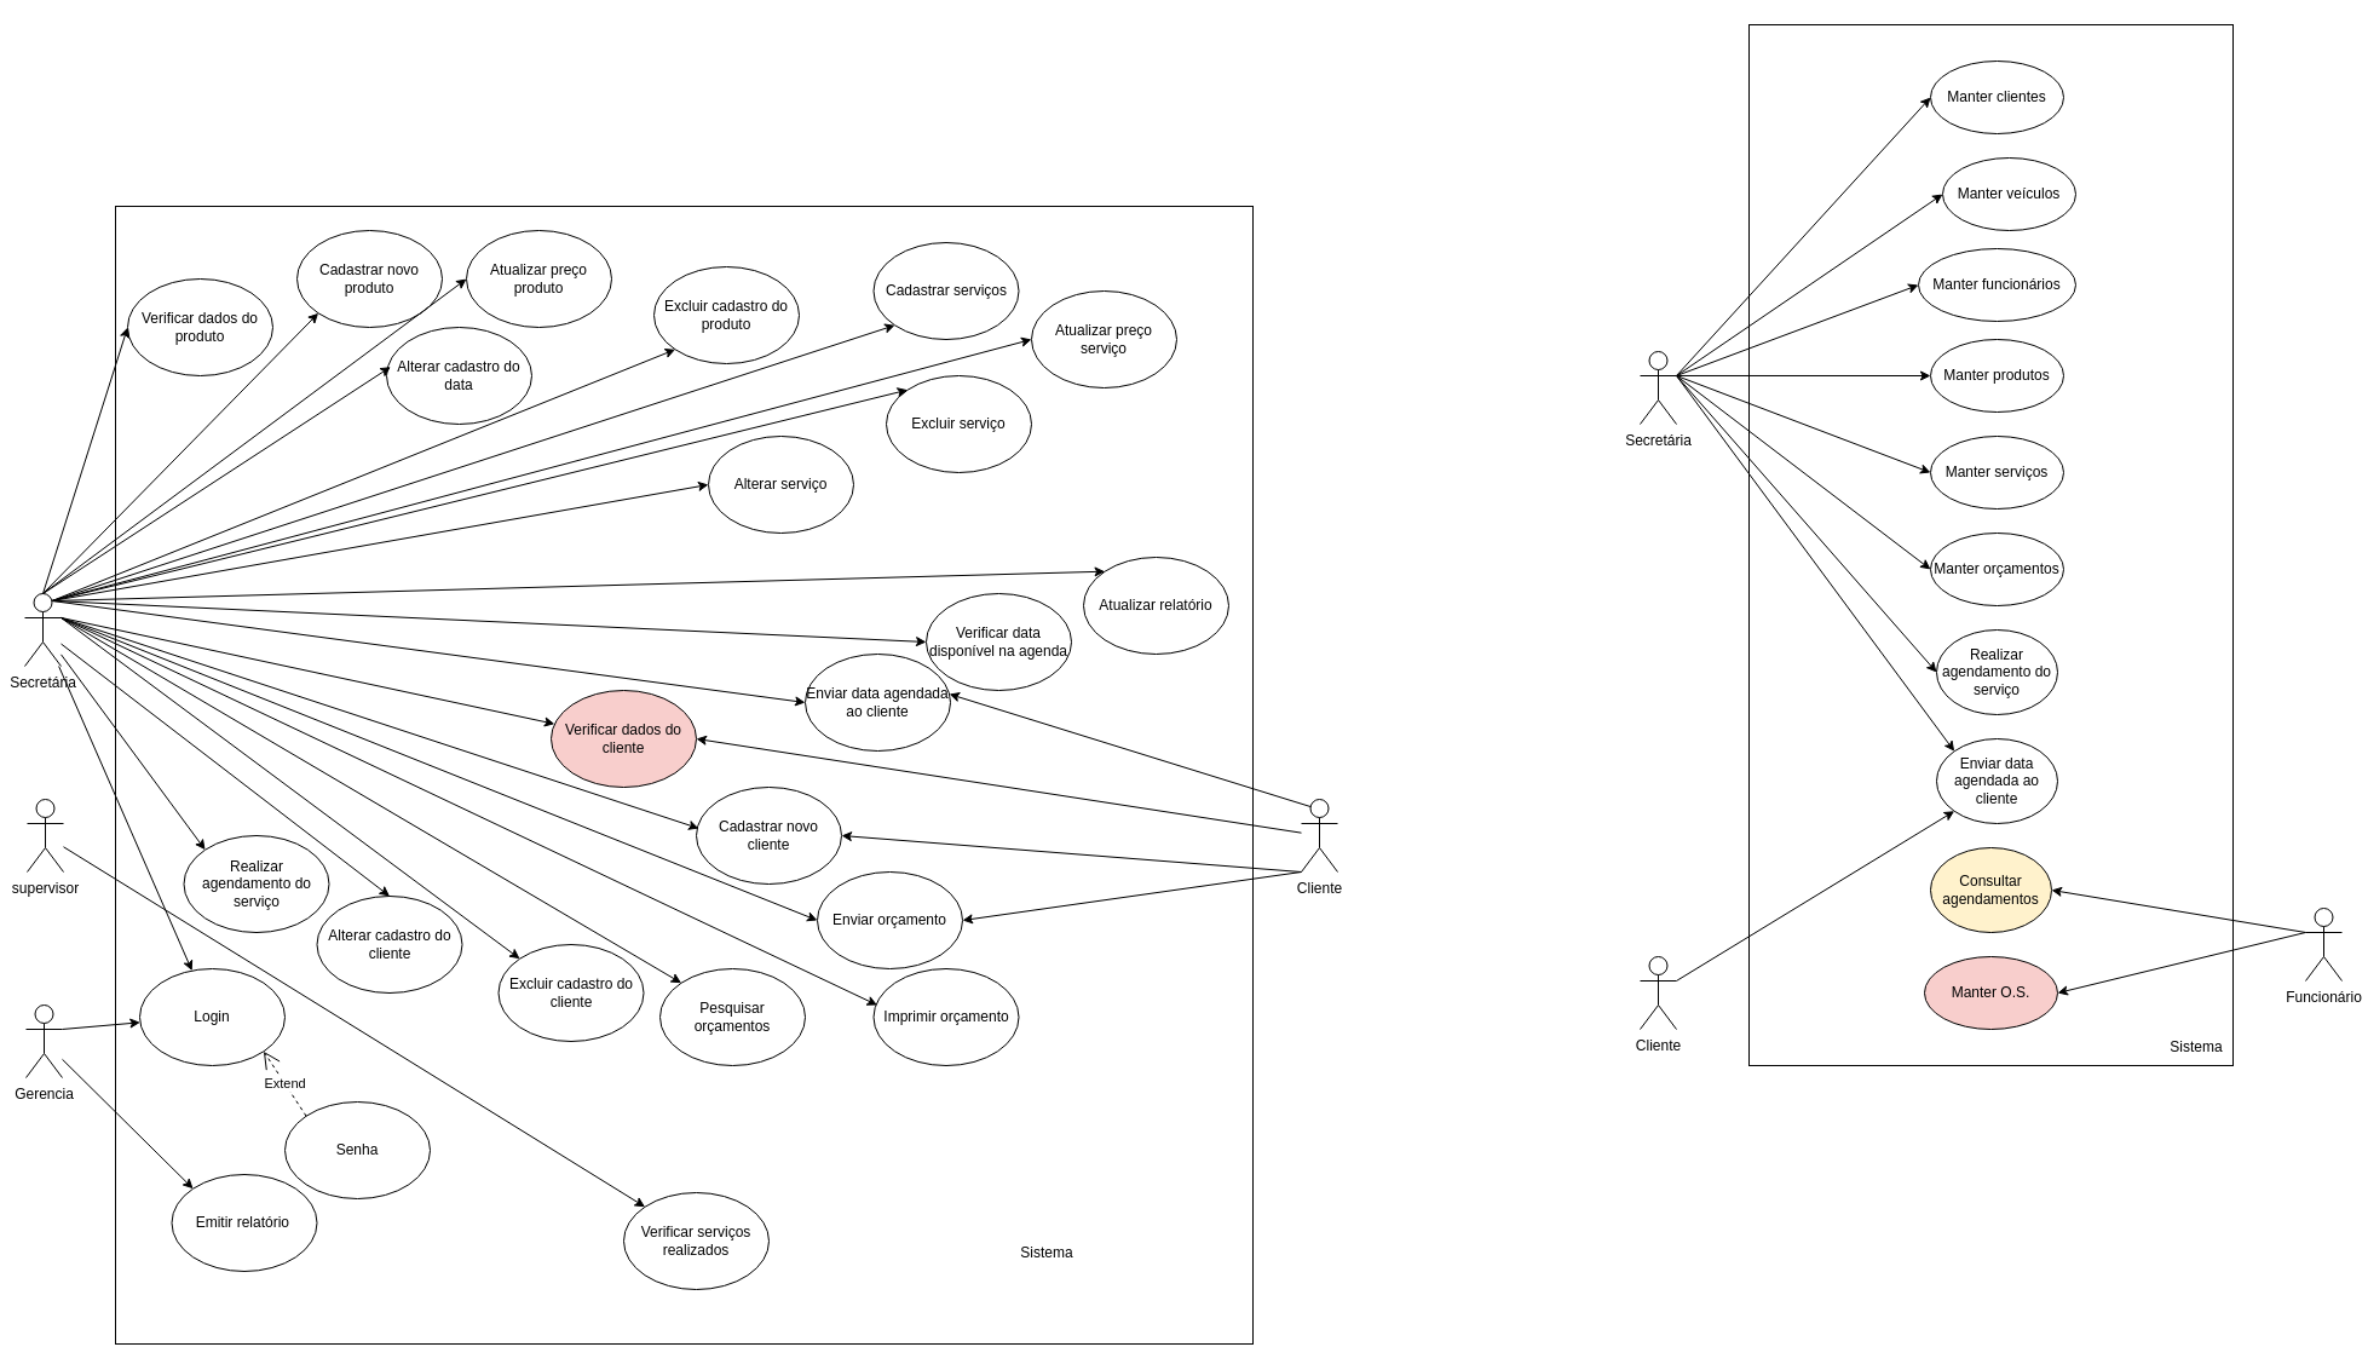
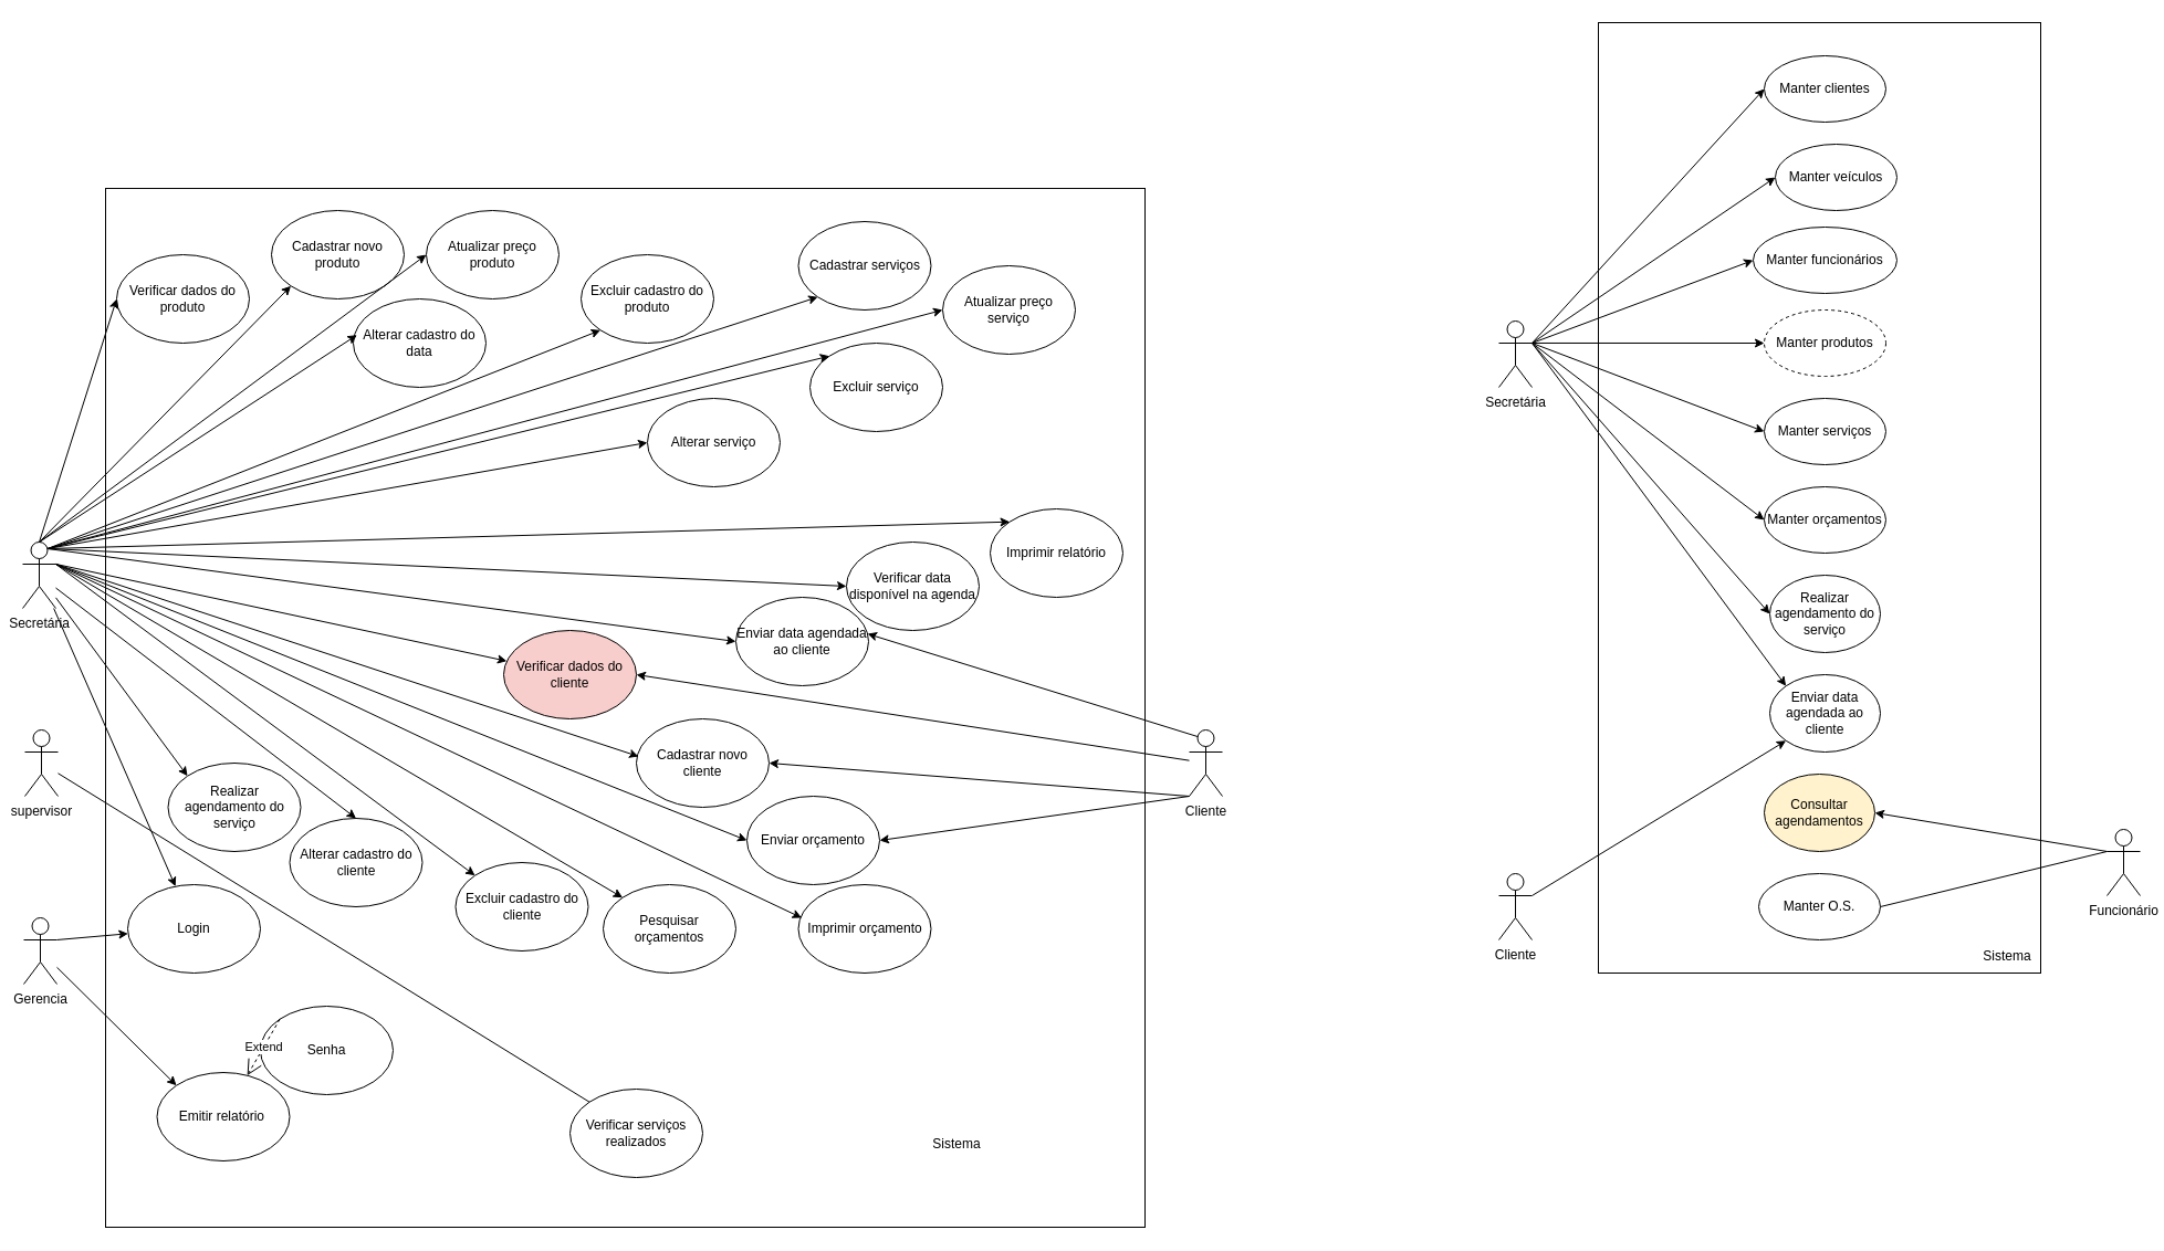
- <mxCell id="44" value="Excluir cadastro do produto" style="ellipse;whiteSpace=wrap;html=1;" parent="1" vertex="1"><mxGeometry x="540" y="220" width="120" height="80" as="geometry" /></mxCell>
+ <mxCell id="44" value="Excluir cadastro do produto" style="ellipse;whiteSpace=wrap;html=1;" parent="1" vertex="1"><mxGeometry x="525" y="230" width="120" height="80" as="geometry" /></mxCell>
- <mxCell id="63" value="Manter produtos" style="ellipse;whiteSpace=wrap;html=1;" parent="1" vertex="1"><mxGeometry x="1595" y="280" width="110" height="60" as="geometry" /></mxCell>
+ <mxCell id="63" value="Manter produtos" style="ellipse;whiteSpace=wrap;html=1;dashed=1;" parent="1" vertex="1"><mxGeometry x="1595" y="280" width="110" height="60" as="geometry" /></mxCell>
- <mxCell id="50" value="Atualizar relatório" style="ellipse;whiteSpace=wrap;html=1;" parent="1" vertex="1"><mxGeometry x="895" y="460" width="120" height="80" as="geometry" /></mxCell>
+ <mxCell id="50" value="Imprimir relatório" style="ellipse;whiteSpace=wrap;html=1;" parent="1" vertex="1"><mxGeometry x="895" y="460" width="120" height="80" as="geometry" /></mxCell>
- <mxCell id="84" value="" style="endArrow=classic;html=1;rounded=0;exitX=0;exitY=0.333;exitDx=0;exitDy=0;exitPerimeter=0;entryX=1;entryY=0.5;entryDx=0;entryDy=0;" parent="1" source="68" target="71" edge="1"><mxGeometry width="50" height="50" relative="1" as="geometry"><mxPoint x="1385" y="950" as="sourcePoint" /><mxPoint x="1435" y="900" as="targetPoint" /></mxGeometry></mxCell>
+ <mxCell id="84" value="" style="endArrow=none;html=1;rounded=0;exitX=0;exitY=0.333;exitDx=0;exitDy=0;exitPerimeter=0;entryX=1;entryY=0.5;entryDx=0;entryDy=0;" parent="1" source="68" target="71" edge="1"><mxGeometry width="50" height="50" relative="1" as="geometry"><mxPoint x="1385" y="950" as="sourcePoint" /><mxPoint x="1435" y="900" as="targetPoint" /></mxGeometry></mxCell>
- <mxCell id="71" value="Manter O.S." style="ellipse;whiteSpace=wrap;html=1;fillColor=#f8cecc;" parent="1" vertex="1"><mxGeometry x="1590" y="790" width="110" height="60" as="geometry" /></mxCell>
+ <mxCell id="71" value="Manter O.S." style="ellipse;whiteSpace=wrap;html=1;" parent="1" vertex="1"><mxGeometry x="1590" y="790" width="110" height="60" as="geometry" /></mxCell>
- <mxCell id="9" value="Extend" style="endArrow=open;endSize=12;dashed=1;html=1;rounded=0;exitX=0;exitY=0;exitDx=0;exitDy=0;entryX=1;entryY=1;entryDx=0;entryDy=0;" parent="1" source="8" target="7" edge="1"><mxGeometry width="160" relative="1" as="geometry"><mxPoint x="255" y="790" as="sourcePoint" /><mxPoint x="415" y="790" as="targetPoint" /></mxGeometry></mxCell>
+ <mxCell id="9" value="Extend" style="endArrow=open;endSize=12;dashed=1;html=1;rounded=0;exitX=0;exitY=0;exitDx=0;exitDy=0;" parent="1" source="8" target="31" edge="1"><mxGeometry width="160" relative="1" as="geometry"><mxPoint x="255" y="790" as="sourcePoint" /><mxPoint x="415" y="790" as="targetPoint" /></mxGeometry></mxCell>
- <mxCell id="32" value="" style="endArrow=classic;html=1;rounded=0;entryX=0;entryY=0;entryDx=0;entryDy=0;" parent="1" source="5" target="30" edge="1"><mxGeometry width="50" height="50" relative="1" as="geometry"><mxPoint x="95" y="860" as="sourcePoint" /><mxPoint x="175.668" y="822.768" as="targetPoint" /></mxGeometry></mxCell>
+ <mxCell id="32" value="" style="endArrow=none;html=1;rounded=0;entryX=0;entryY=0;entryDx=0;entryDy=0;" parent="1" source="5" target="30" edge="1"><mxGeometry width="50" height="50" relative="1" as="geometry"><mxPoint x="95" y="860" as="sourcePoint" /><mxPoint x="175.668" y="822.768" as="targetPoint" /></mxGeometry></mxCell>
